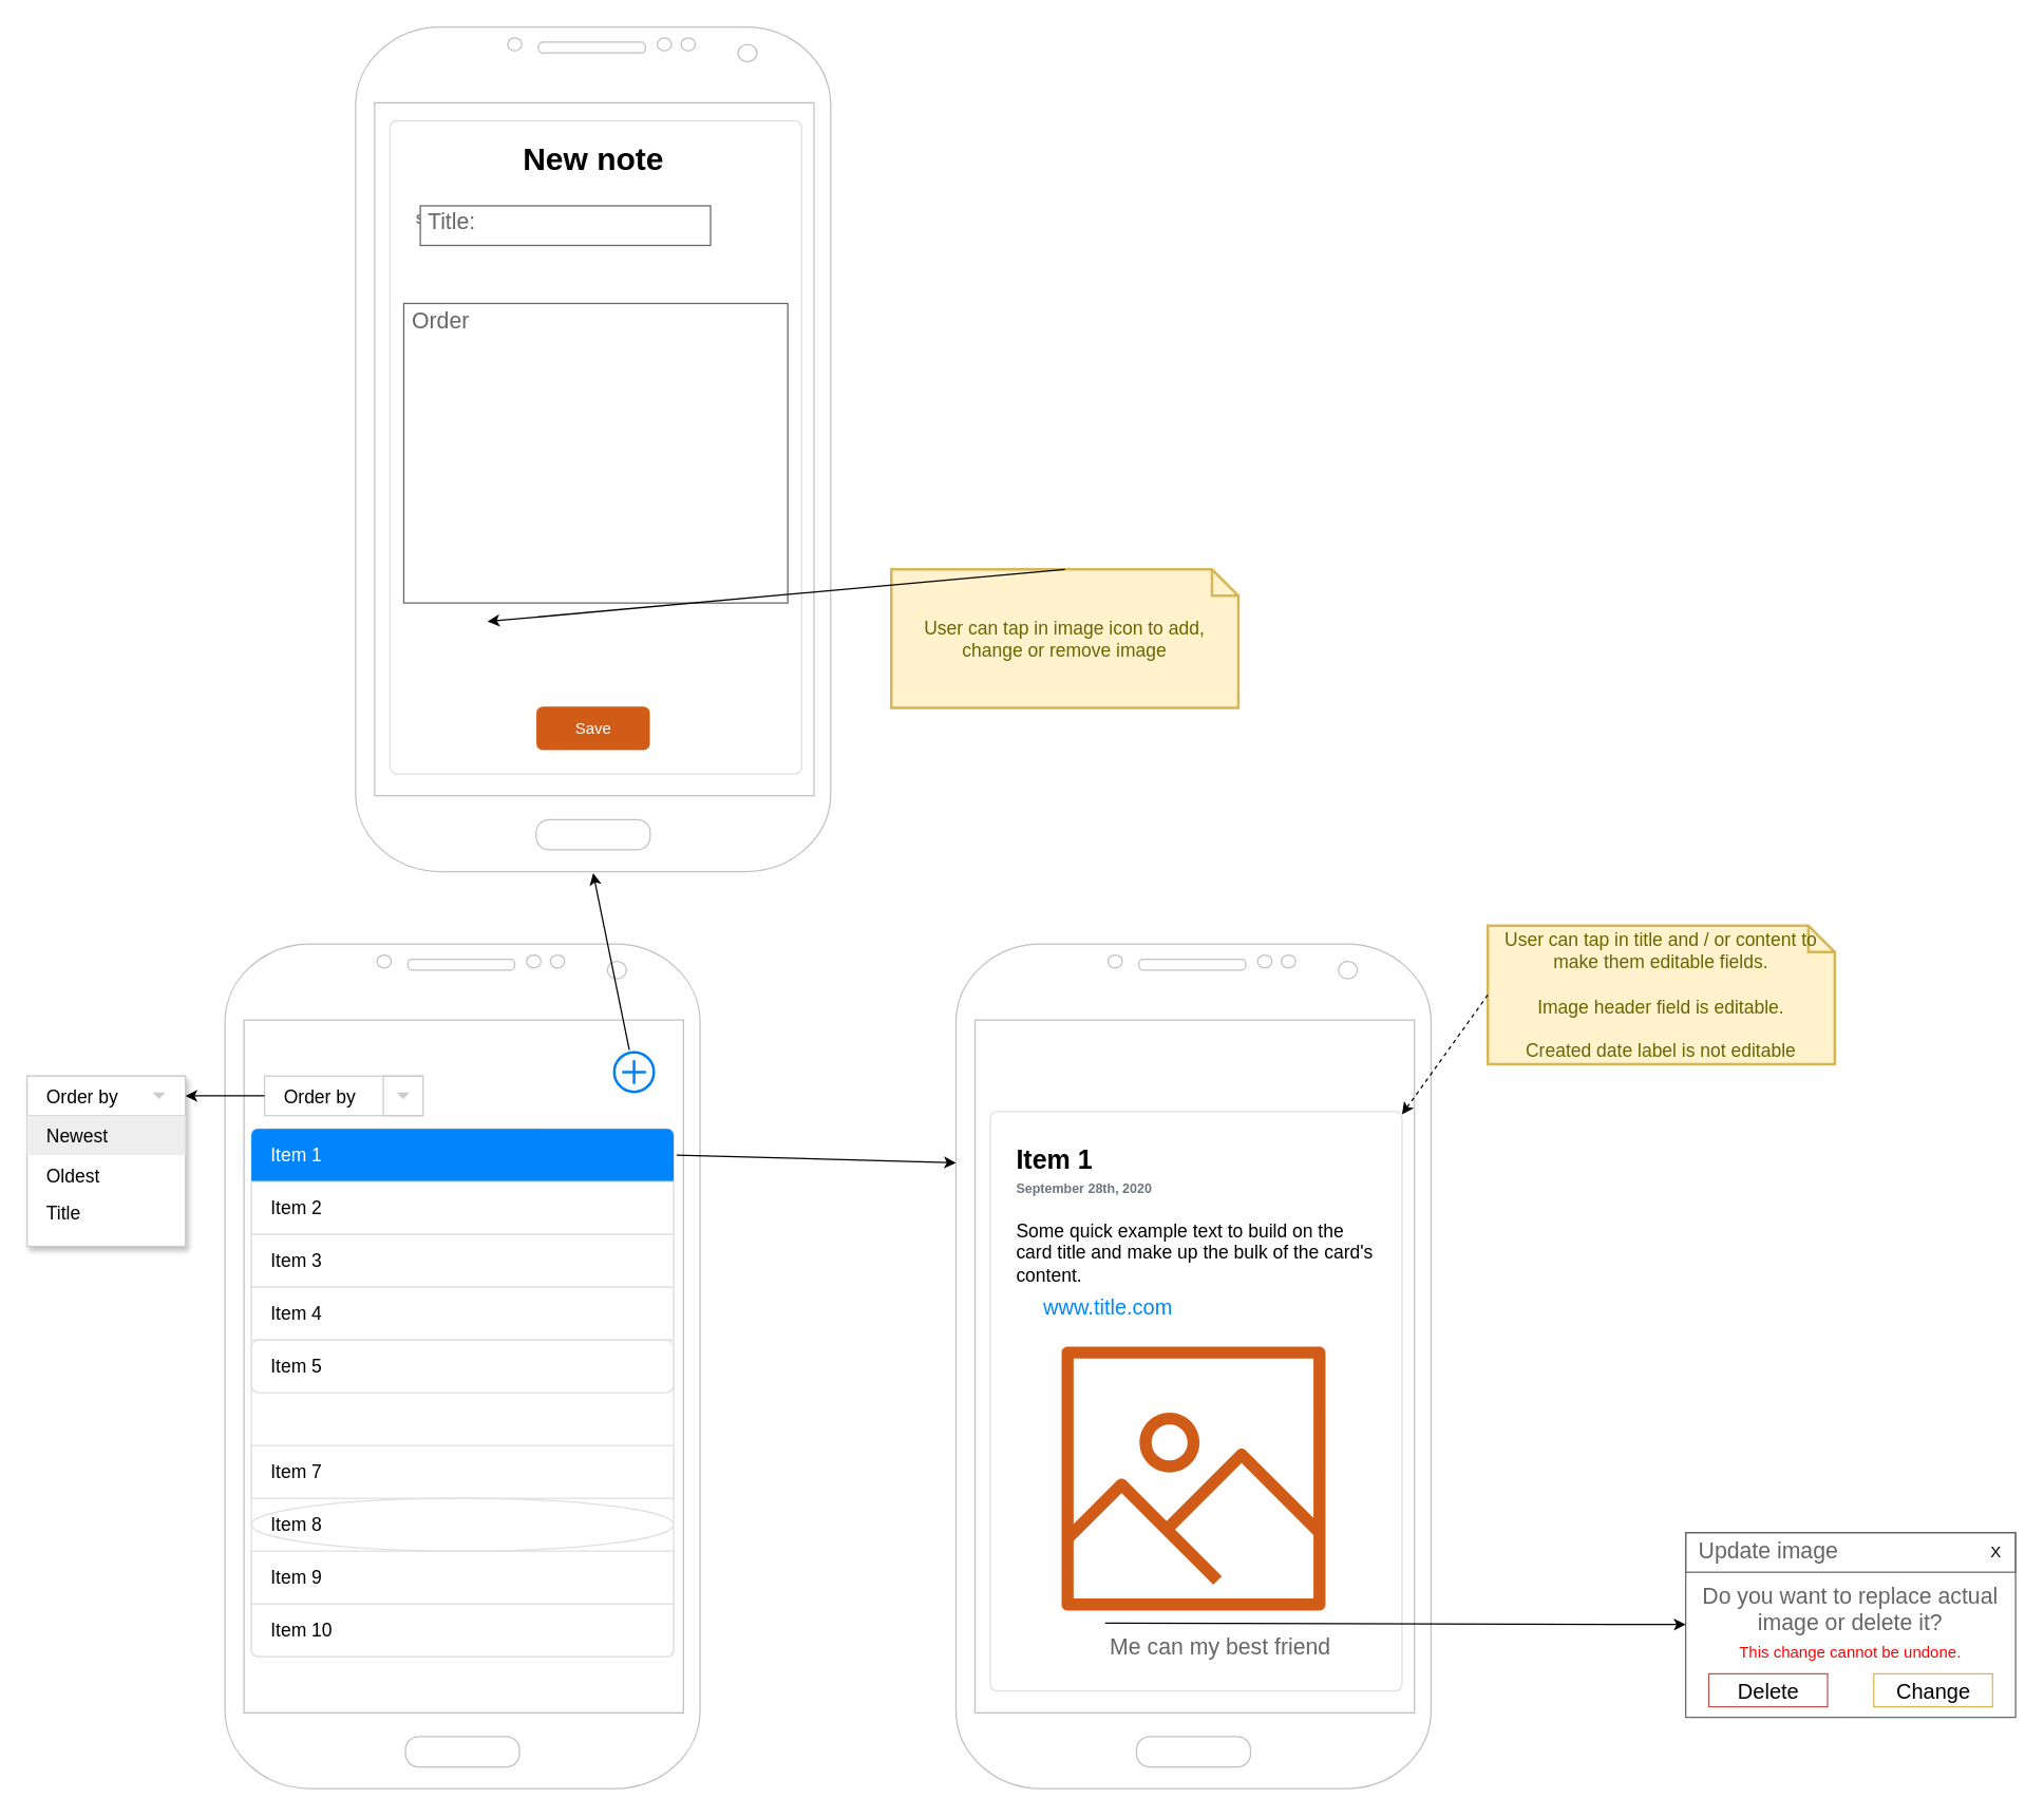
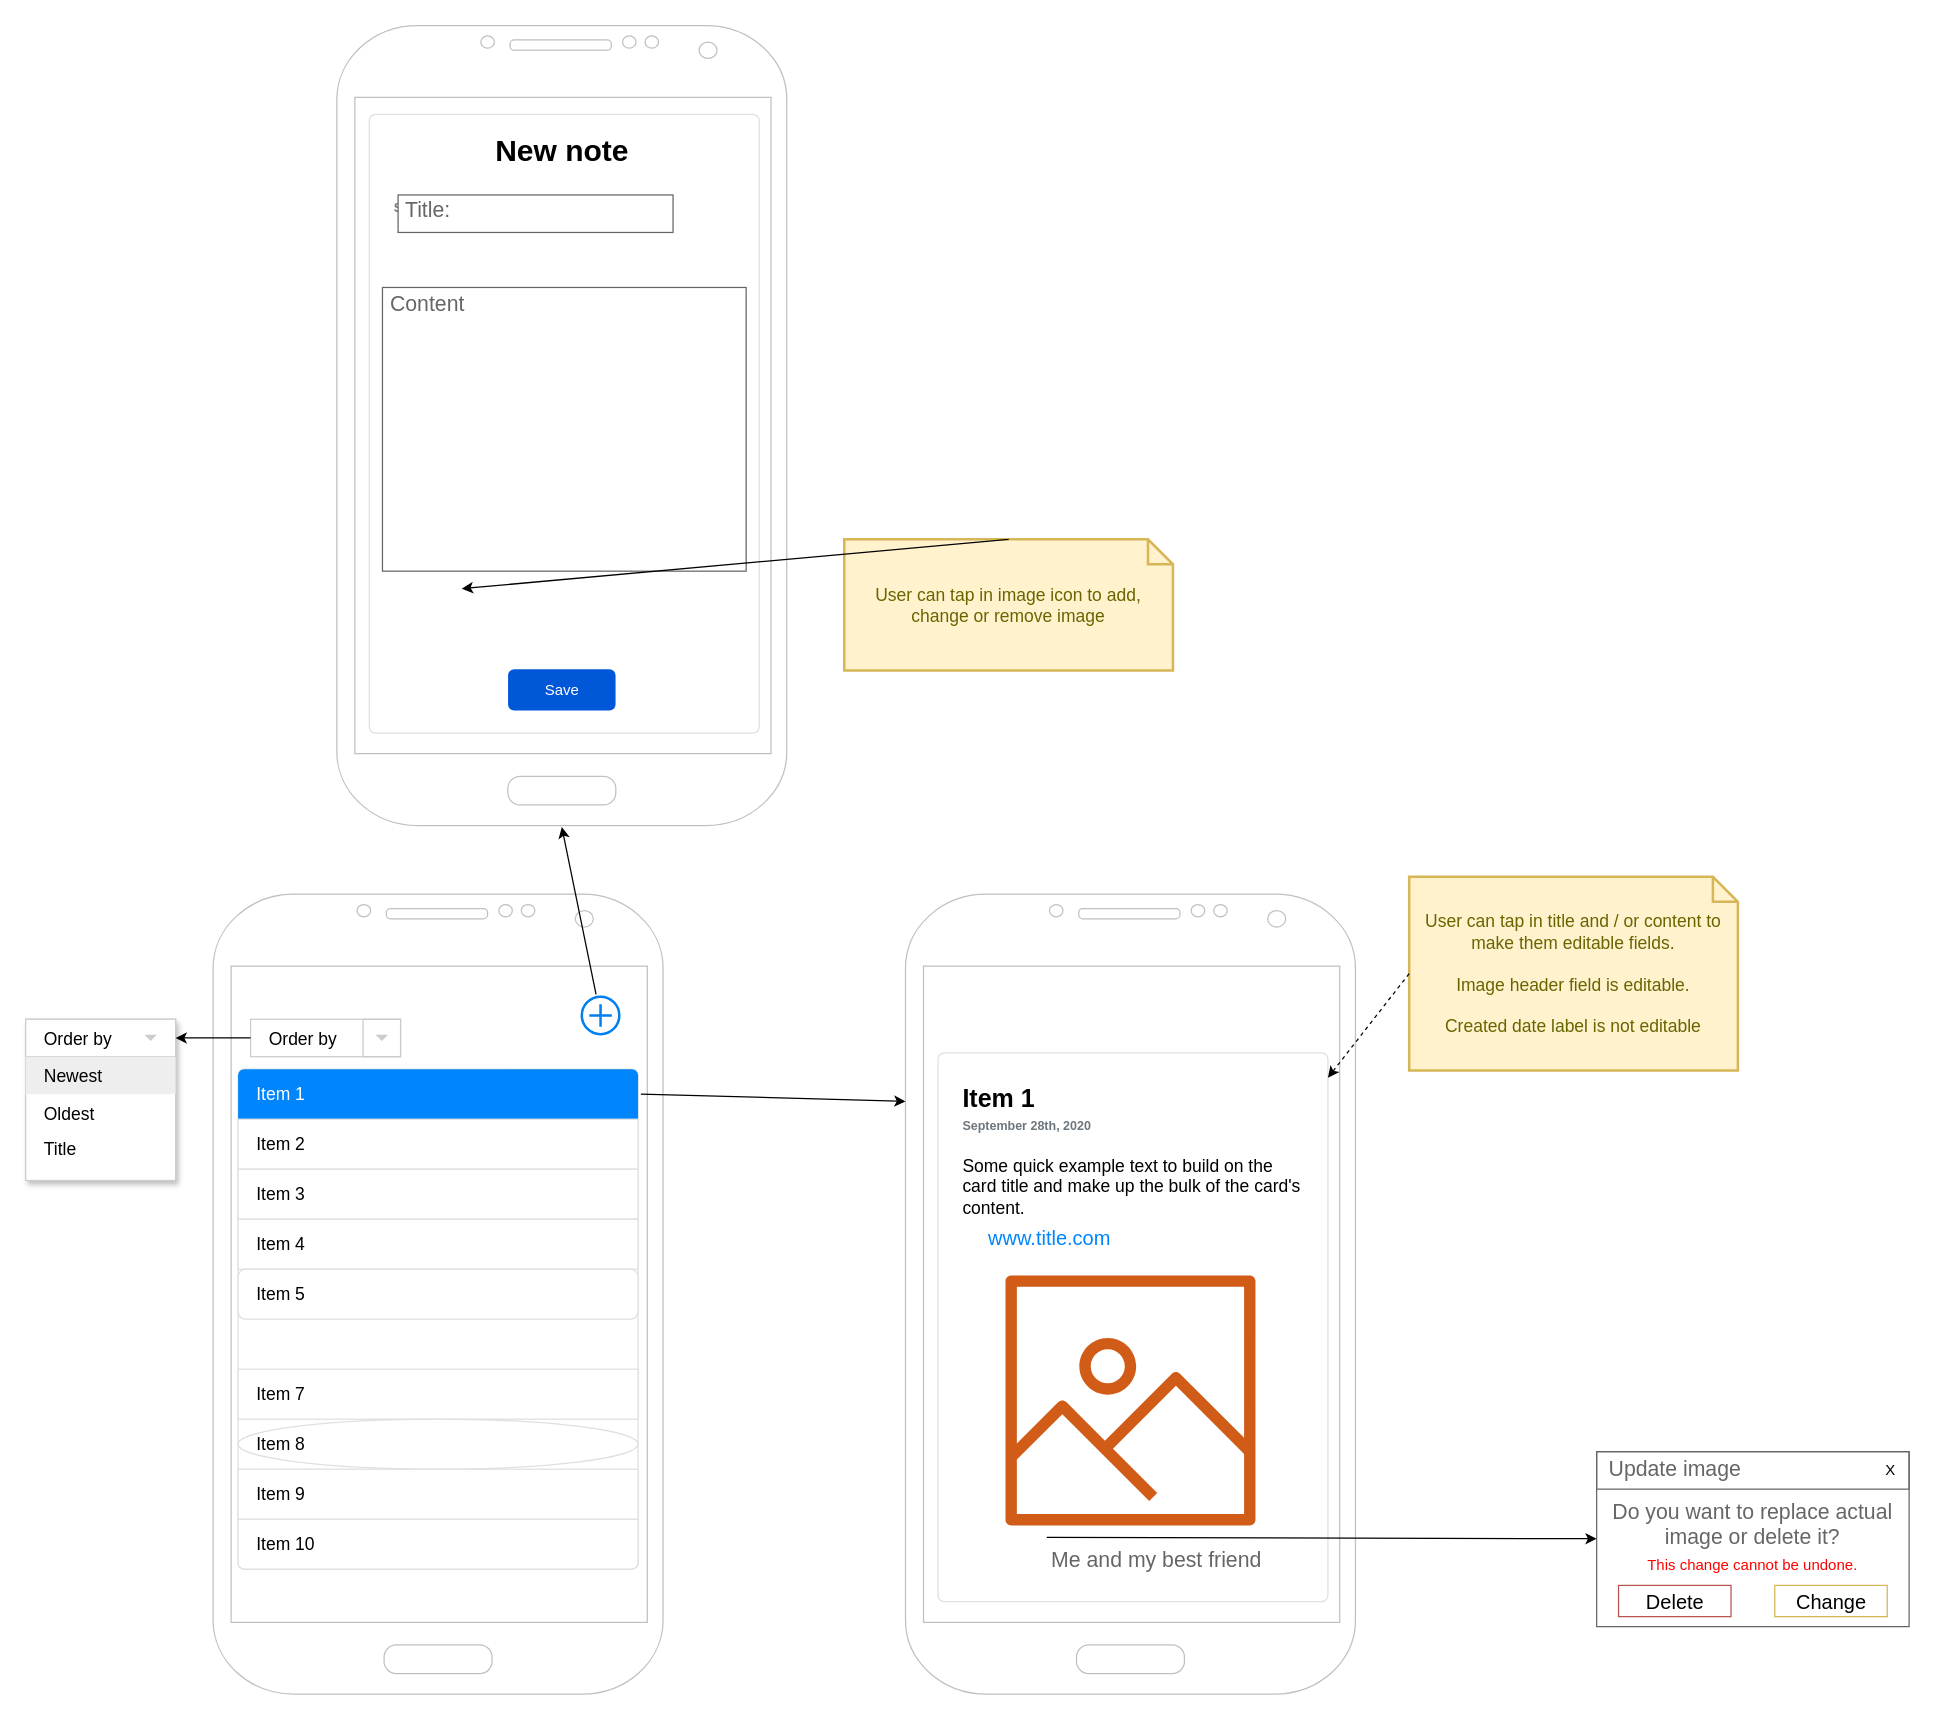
- <mxCell id="40" value="Order" style="strokeWidth=1;shadow=0;dashed=0;align=left;html=1;shape=mxgraph.mockup.text.textBox;fontColor=#666666;align=left;fontSize=17;spacingLeft=4;spacingTop=-3;strokeColor=#666666;mainText=;verticalAlign=top;" parent="36" vertex="1"><mxGeometry x="36.5" y="209.5" width="291" height="227" as="geometry" /></mxCell>
+ <mxCell id="40" value="Content" style="strokeWidth=1;shadow=0;dashed=0;align=left;html=1;shape=mxgraph.mockup.text.textBox;fontColor=#666666;align=left;fontSize=17;spacingLeft=4;spacingTop=-3;strokeColor=#666666;mainText=;verticalAlign=top;" parent="36" vertex="1"><mxGeometry x="36.5" y="209.5" width="291" height="227" as="geometry" /></mxCell>
- <mxCell id="44" value="Save" style="rounded=1;fillColor=#d05c17;strokeColor=none;html=1;fontColor=#ffffff;align=center;verticalAlign=middle;fontStyle=0;fontSize=12;" parent="36" vertex="1"><mxGeometry x="137" y="515" width="86" height="33" as="geometry" /></mxCell>
+ <mxCell id="44" value="Save" style="rounded=1;fillColor=#0057D8;strokeColor=none;html=1;fontColor=#ffffff;align=center;verticalAlign=middle;fontStyle=0;fontSize=12" parent="36" vertex="1"><mxGeometry x="137" y="515" width="86" height="33" as="geometry" /></mxCell>
- <mxCell id="47" value="User can tap in title and / or content to make them editable fields.&lt;br&gt;&lt;br&gt;Image header field is editable.&lt;br&gt;&lt;br&gt;Created date label is not editable" style="shape=note;strokeWidth=2;fontSize=14;size=20;whiteSpace=wrap;html=1;fillColor=#fff2cc;strokeColor=#d6b656;fontColor=#666600;" parent="1" vertex="1"><mxGeometry x="1127" y="701" width="263" height="105" as="geometry" /></mxCell>
+ <mxCell id="47" value="User can tap in title and / or content to make them editable fields.&lt;br&gt;&lt;br&gt;Image header field is editable.&lt;br&gt;&lt;br&gt;Created date label is not editable" style="shape=note;strokeWidth=2;fontSize=14;size=20;whiteSpace=wrap;html=1;fillColor=#fff2cc;strokeColor=#d6b656;fontColor=#666600;" parent="1" vertex="1"><mxGeometry x="1127" y="701" width="263" height="155" as="geometry" /></mxCell>
- <mxCell id="30" value="Me can my best friend" style="strokeWidth=1;shadow=0;dashed=0;align=center;html=1;shape=mxgraph.mockup.text.textBox;fontColor=#666666;align=left;fontSize=17;spacingLeft=4;spacingTop=-3;mainText=;strokeColor=none;" parent="25" vertex="1"><mxGeometry x="111" y="522.88" width="182.5" height="24.25" as="geometry" /></mxCell>
+ <mxCell id="30" value="Me and my best friend" style="strokeWidth=1;shadow=0;dashed=0;align=center;html=1;shape=mxgraph.mockup.text.textBox;fontColor=#666666;align=left;fontSize=17;spacingLeft=4;spacingTop=-3;mainText=;strokeColor=none;" parent="25" vertex="1"><mxGeometry x="111" y="522.88" width="182.5" height="24.25" as="geometry" /></mxCell>
